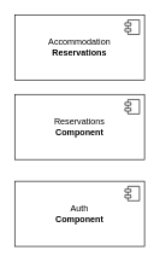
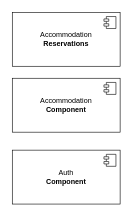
- <mxCell id="4" value="Reservations&lt;br&gt;&lt;b&gt;Component&lt;/b&gt;" style="html=1;dropTarget=0;whiteSpace=wrap;" vertex="1" parent="1"><mxGeometry x="20" y="130" width="180" height="90" as="geometry" /></mxCell>
+ <mxCell id="4" value="Accommodation&lt;br&gt;&lt;b&gt;Component&lt;/b&gt;" style="html=1;dropTarget=0;whiteSpace=wrap;" vertex="1" parent="1"><mxGeometry x="20" y="130" width="180" height="90" as="geometry" /></mxCell>
